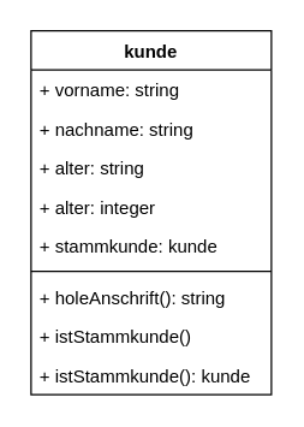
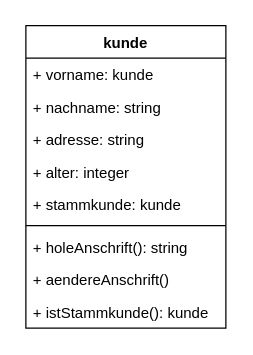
- <mxCell id="3" value="+ vorname: string" style="text;strokeColor=none;fillColor=none;align=left;verticalAlign=top;spacingLeft=4;spacingRight=4;overflow=hidden;rotatable=0;points=[[0,0.5],[1,0.5]];portConstraint=eastwest;" vertex="1" parent="2"><mxGeometry y="26" width="160" height="26" as="geometry" /></mxCell>
+ <mxCell id="3" value="+ vorname: kunde" style="text;strokeColor=none;fillColor=none;align=left;verticalAlign=top;spacingLeft=4;spacingRight=4;overflow=hidden;rotatable=0;points=[[0,0.5],[1,0.5]];portConstraint=eastwest;" vertex="1" parent="2"><mxGeometry y="26" width="160" height="26" as="geometry" /></mxCell>
- <mxCell id="5" value="+ alter: string" style="text;strokeColor=none;fillColor=none;align=left;verticalAlign=top;spacingLeft=4;spacingRight=4;overflow=hidden;rotatable=0;points=[[0,0.5],[1,0.5]];portConstraint=eastwest;" vertex="1" parent="2"><mxGeometry y="78" width="160" height="26" as="geometry" /></mxCell>
+ <mxCell id="5" value="+ adresse: string" style="text;strokeColor=none;fillColor=none;align=left;verticalAlign=top;spacingLeft=4;spacingRight=4;overflow=hidden;rotatable=0;points=[[0,0.5],[1,0.5]];portConstraint=eastwest;" vertex="1" parent="2"><mxGeometry y="78" width="160" height="26" as="geometry" /></mxCell>
- <mxCell id="10" value="+ istStammkunde()" style="text;strokeColor=none;fillColor=none;align=left;verticalAlign=top;spacingLeft=4;spacingRight=4;overflow=hidden;rotatable=0;points=[[0,0.5],[1,0.5]];portConstraint=eastwest;" vertex="1" parent="2"><mxGeometry y="190" width="160" height="26" as="geometry" /></mxCell>
+ <mxCell id="10" value="+ aendereAnschrift()" style="text;strokeColor=none;fillColor=none;align=left;verticalAlign=top;spacingLeft=4;spacingRight=4;overflow=hidden;rotatable=0;points=[[0,0.5],[1,0.5]];portConstraint=eastwest;" vertex="1" parent="2"><mxGeometry y="190" width="160" height="26" as="geometry" /></mxCell>
